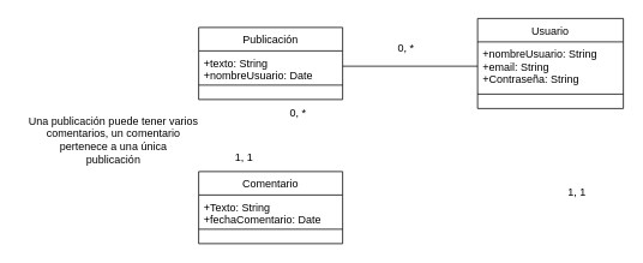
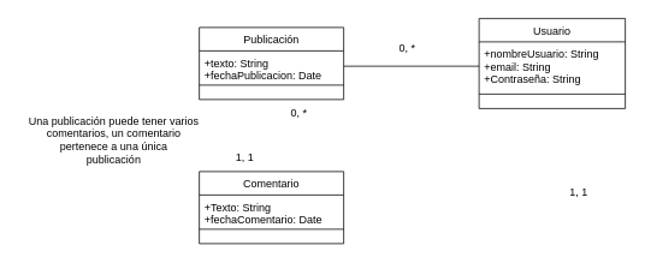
- <mxCell id="6" value="+texto: String&#10;+nombreUsuario: Date" style="text;align=left;verticalAlign=top;spacingLeft=4;spacingRight=4;overflow=hidden;rotatable=0;points=[[0,0.5],[1,0.5]];portConstraint=eastwest;" vertex="1" parent="5"><mxGeometry y="26" width="160" height="34" as="geometry" /></mxCell>
+ <mxCell id="6" value="+texto: String&#10;+fechaPublicacion: Date" style="text;align=left;verticalAlign=top;spacingLeft=4;spacingRight=4;overflow=hidden;rotatable=0;points=[[0,0.5],[1,0.5]];portConstraint=eastwest;" vertex="1" parent="5"><mxGeometry y="26" width="160" height="34" as="geometry" /></mxCell>
